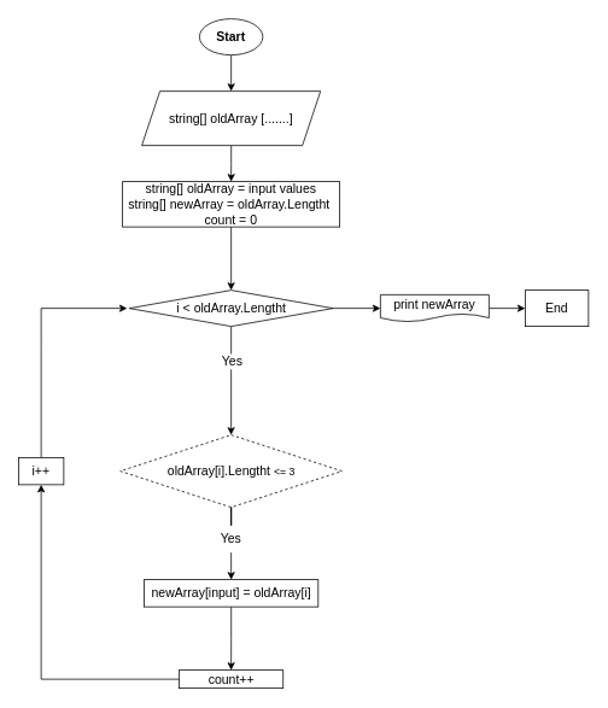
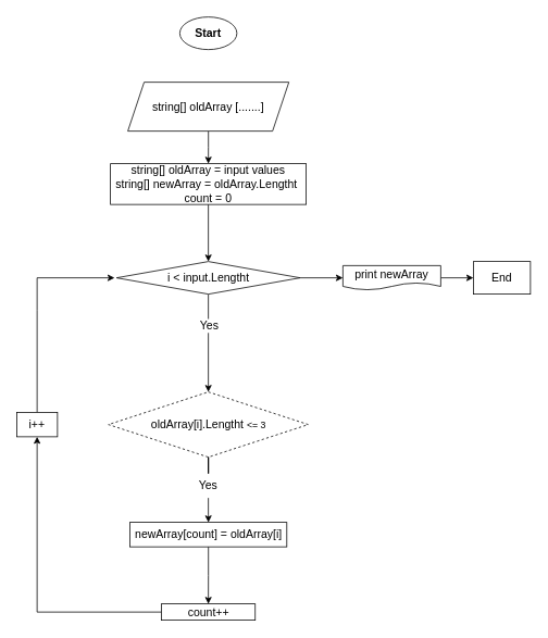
- <mxCell id="2" value="" style="edgeStyle=orthogonalEdgeStyle;rounded=0;orthogonalLoop=1;jettySize=auto;html=1;fontSize=14;entryX=0.5;entryY=0;entryDx=0;entryDy=0;" edge="1" parent="1" source="3" target="7"><mxGeometry x="0.067" relative="1" as="geometry"><mxPoint x="260" y="130" as="targetPoint" /><Array as="points" /><mxPoint as="offset" /></mxGeometry></mxCell>
- <mxCell id="11" value="i &amp;lt; oldArray.Lengtht" style="rhombus;whiteSpace=wrap;html=1;fontSize=14;" vertex="1" parent="1"><mxGeometry x="142.5" y="320" width="225" height="40" as="geometry" /></mxCell>
+ <mxCell id="11" value="i &amp;lt; input.Lengtht" style="rhombus;whiteSpace=wrap;html=1;fontSize=14;" vertex="1" parent="1"><mxGeometry x="142.5" y="320" width="225" height="40" as="geometry" /></mxCell>
- <mxCell id="15" value="newArray[input] = oldArray[i]" style="whiteSpace=wrap;html=1;fontSize=14;" vertex="1" parent="1"><mxGeometry x="158.75" y="640" width="192.5" height="30" as="geometry" /></mxCell>
+ <mxCell id="15" value="newArray[count] = oldArray[i]" style="whiteSpace=wrap;html=1;fontSize=14;" vertex="1" parent="1"><mxGeometry x="158.75" y="640" width="192.5" height="30" as="geometry" /></mxCell>
